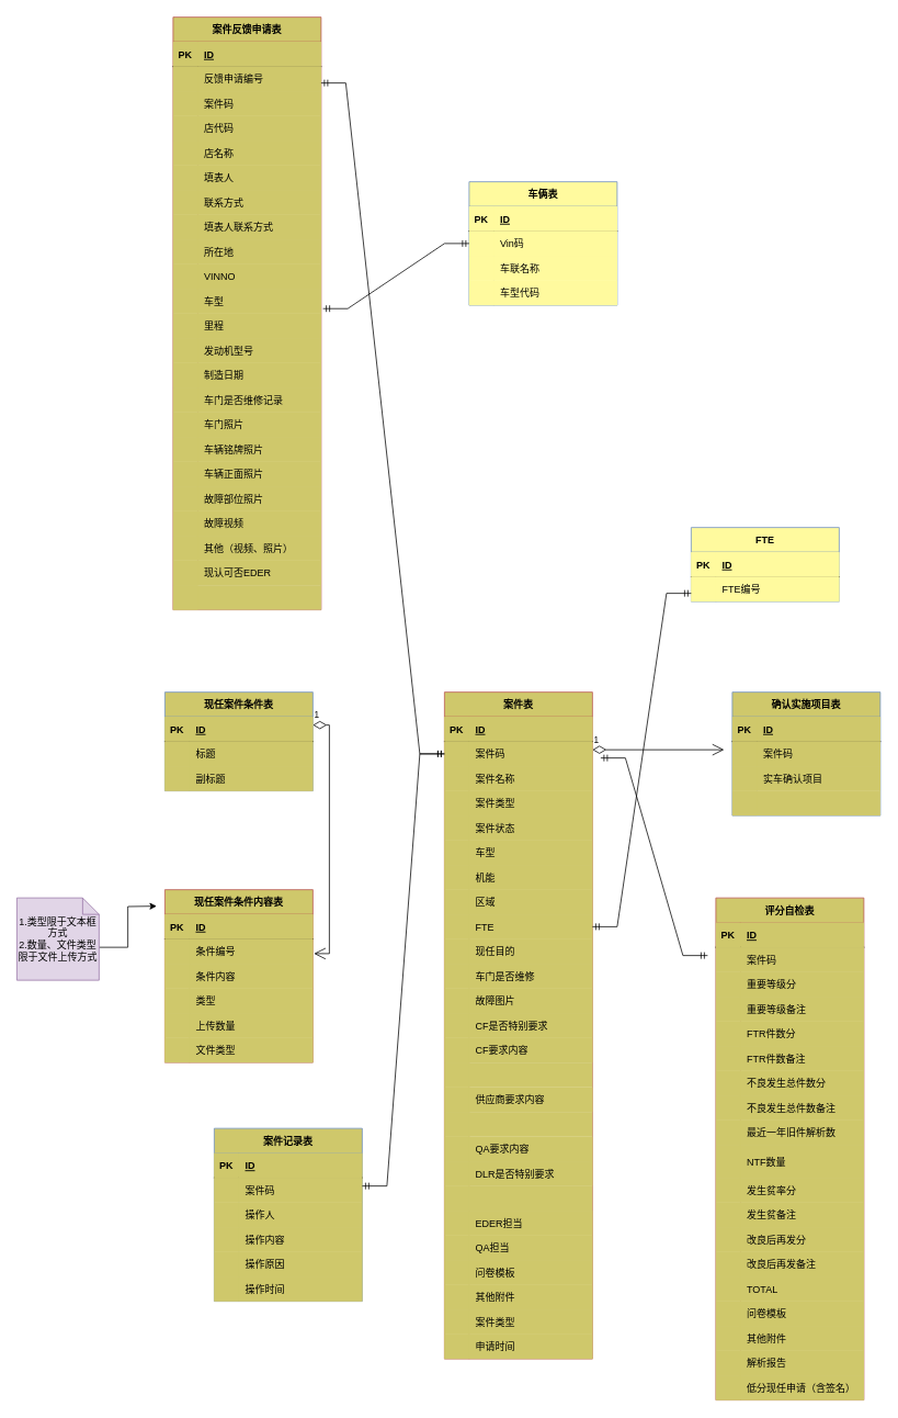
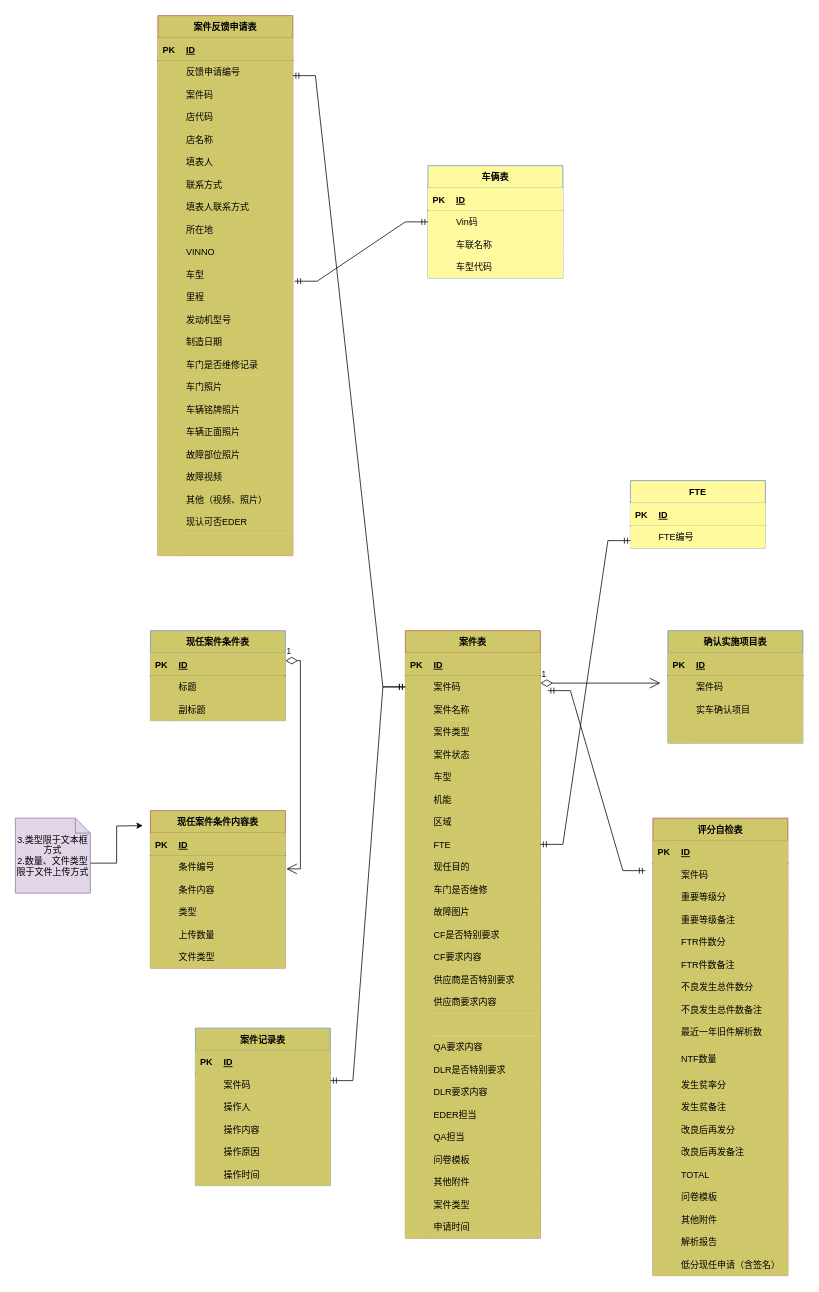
- <mxCell id="123" value="1.类型限于文本框方式&lt;br&gt;2.数量、文件类型限于文件上传方式" style="shape=note;size=20;whiteSpace=wrap;html=1;fillColor=#e1d5e7;strokeColor=#9673a6;" vertex="1" parent="1"><mxGeometry x="20" y="1090" width="100" height="100" as="geometry" /></mxCell>
+ <mxCell id="123" value="3.类型限于文本框方式&lt;br&gt;2.数量、文件类型限于文件上传方式" style="shape=note;size=20;whiteSpace=wrap;html=1;fillColor=#e1d5e7;strokeColor=#9673a6;" vertex="1" parent="1"><mxGeometry x="20" y="1090" width="100" height="100" as="geometry" /></mxCell>
+ <mxCell id="47" value="供应商是否特别要求" style="shape=partialRectangle;connectable=0;fillColor=#CFC86B;top=0;left=0;bottom=0;right=0;align=left;spacingLeft=6;overflow=hidden;strokeColor=#b85450;" vertex="1" parent="45"><mxGeometry x="30" width="150" height="30" as="geometry"><mxRectangle width="150" height="30" as="alternateBounds" /></mxGeometry></mxCell>
+ <mxCell id="61" value="DLR要求内容" style="shape=partialRectangle;connectable=0;fillColor=#CFC86B;top=0;left=0;bottom=0;right=0;align=left;spacingLeft=6;overflow=hidden;strokeColor=#b85450;" vertex="1" parent="59"><mxGeometry x="30" width="150" height="30" as="geometry"><mxRectangle width="150" height="30" as="alternateBounds" /></mxGeometry></mxCell>
